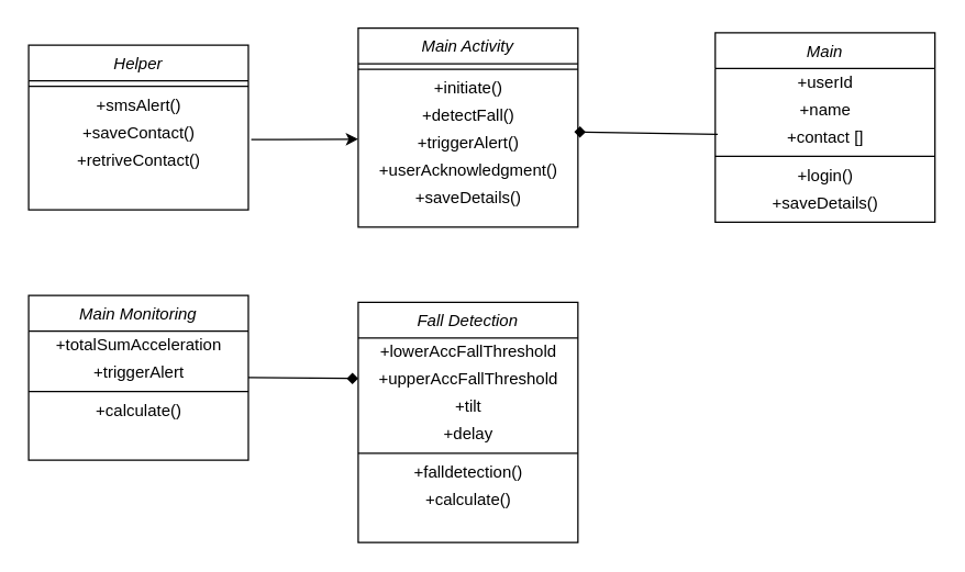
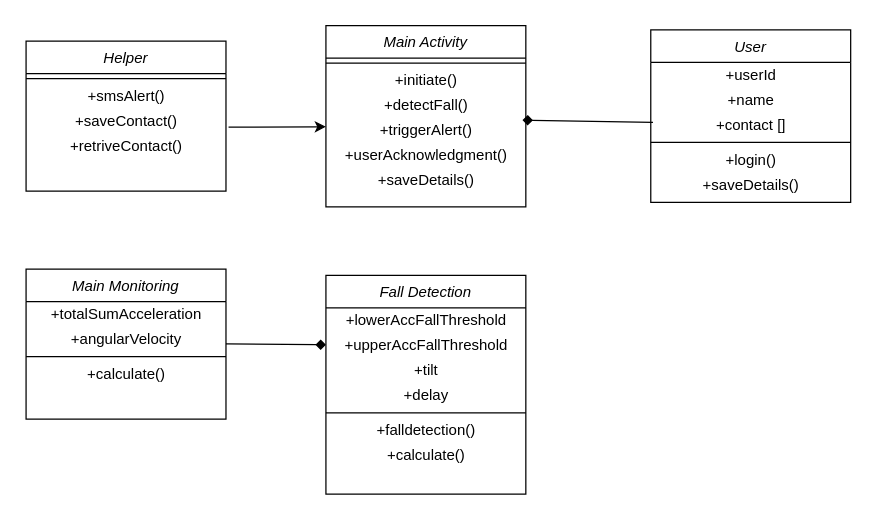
- <mxCell id="25" value="Main" style="swimlane;fontStyle=2;align=center;verticalAlign=top;childLayout=stackLayout;horizontal=1;startSize=26;horizontalStack=0;resizeParent=1;resizeLast=0;collapsible=1;marginBottom=0;rounded=0;shadow=0;strokeWidth=1;" parent="1" vertex="1"><mxGeometry x="520" y="23.5" width="160" height="138" as="geometry"><mxRectangle x="230" y="140" width="160" height="26" as="alternateBounds" /></mxGeometry></mxCell>
+ <mxCell id="25" value="User" style="swimlane;fontStyle=2;align=center;verticalAlign=top;childLayout=stackLayout;horizontal=1;startSize=26;horizontalStack=0;resizeParent=1;resizeLast=0;collapsible=1;marginBottom=0;rounded=0;shadow=0;strokeWidth=1;" parent="1" vertex="1"><mxGeometry x="520" y="23.5" width="160" height="138" as="geometry"><mxRectangle x="230" y="140" width="160" height="26" as="alternateBounds" /></mxGeometry></mxCell>
- <mxCell id="34" value="+triggerAlert" style="text;html=1;align=center;verticalAlign=middle;resizable=0;points=[];autosize=1;" vertex="1" parent="32"><mxGeometry y="46" width="160" height="20" as="geometry" /></mxCell>
+ <mxCell id="34" value="+angularVelocity" style="text;html=1;align=center;verticalAlign=middle;resizable=0;points=[];autosize=1;" vertex="1" parent="32"><mxGeometry y="46" width="160" height="20" as="geometry" /></mxCell>
